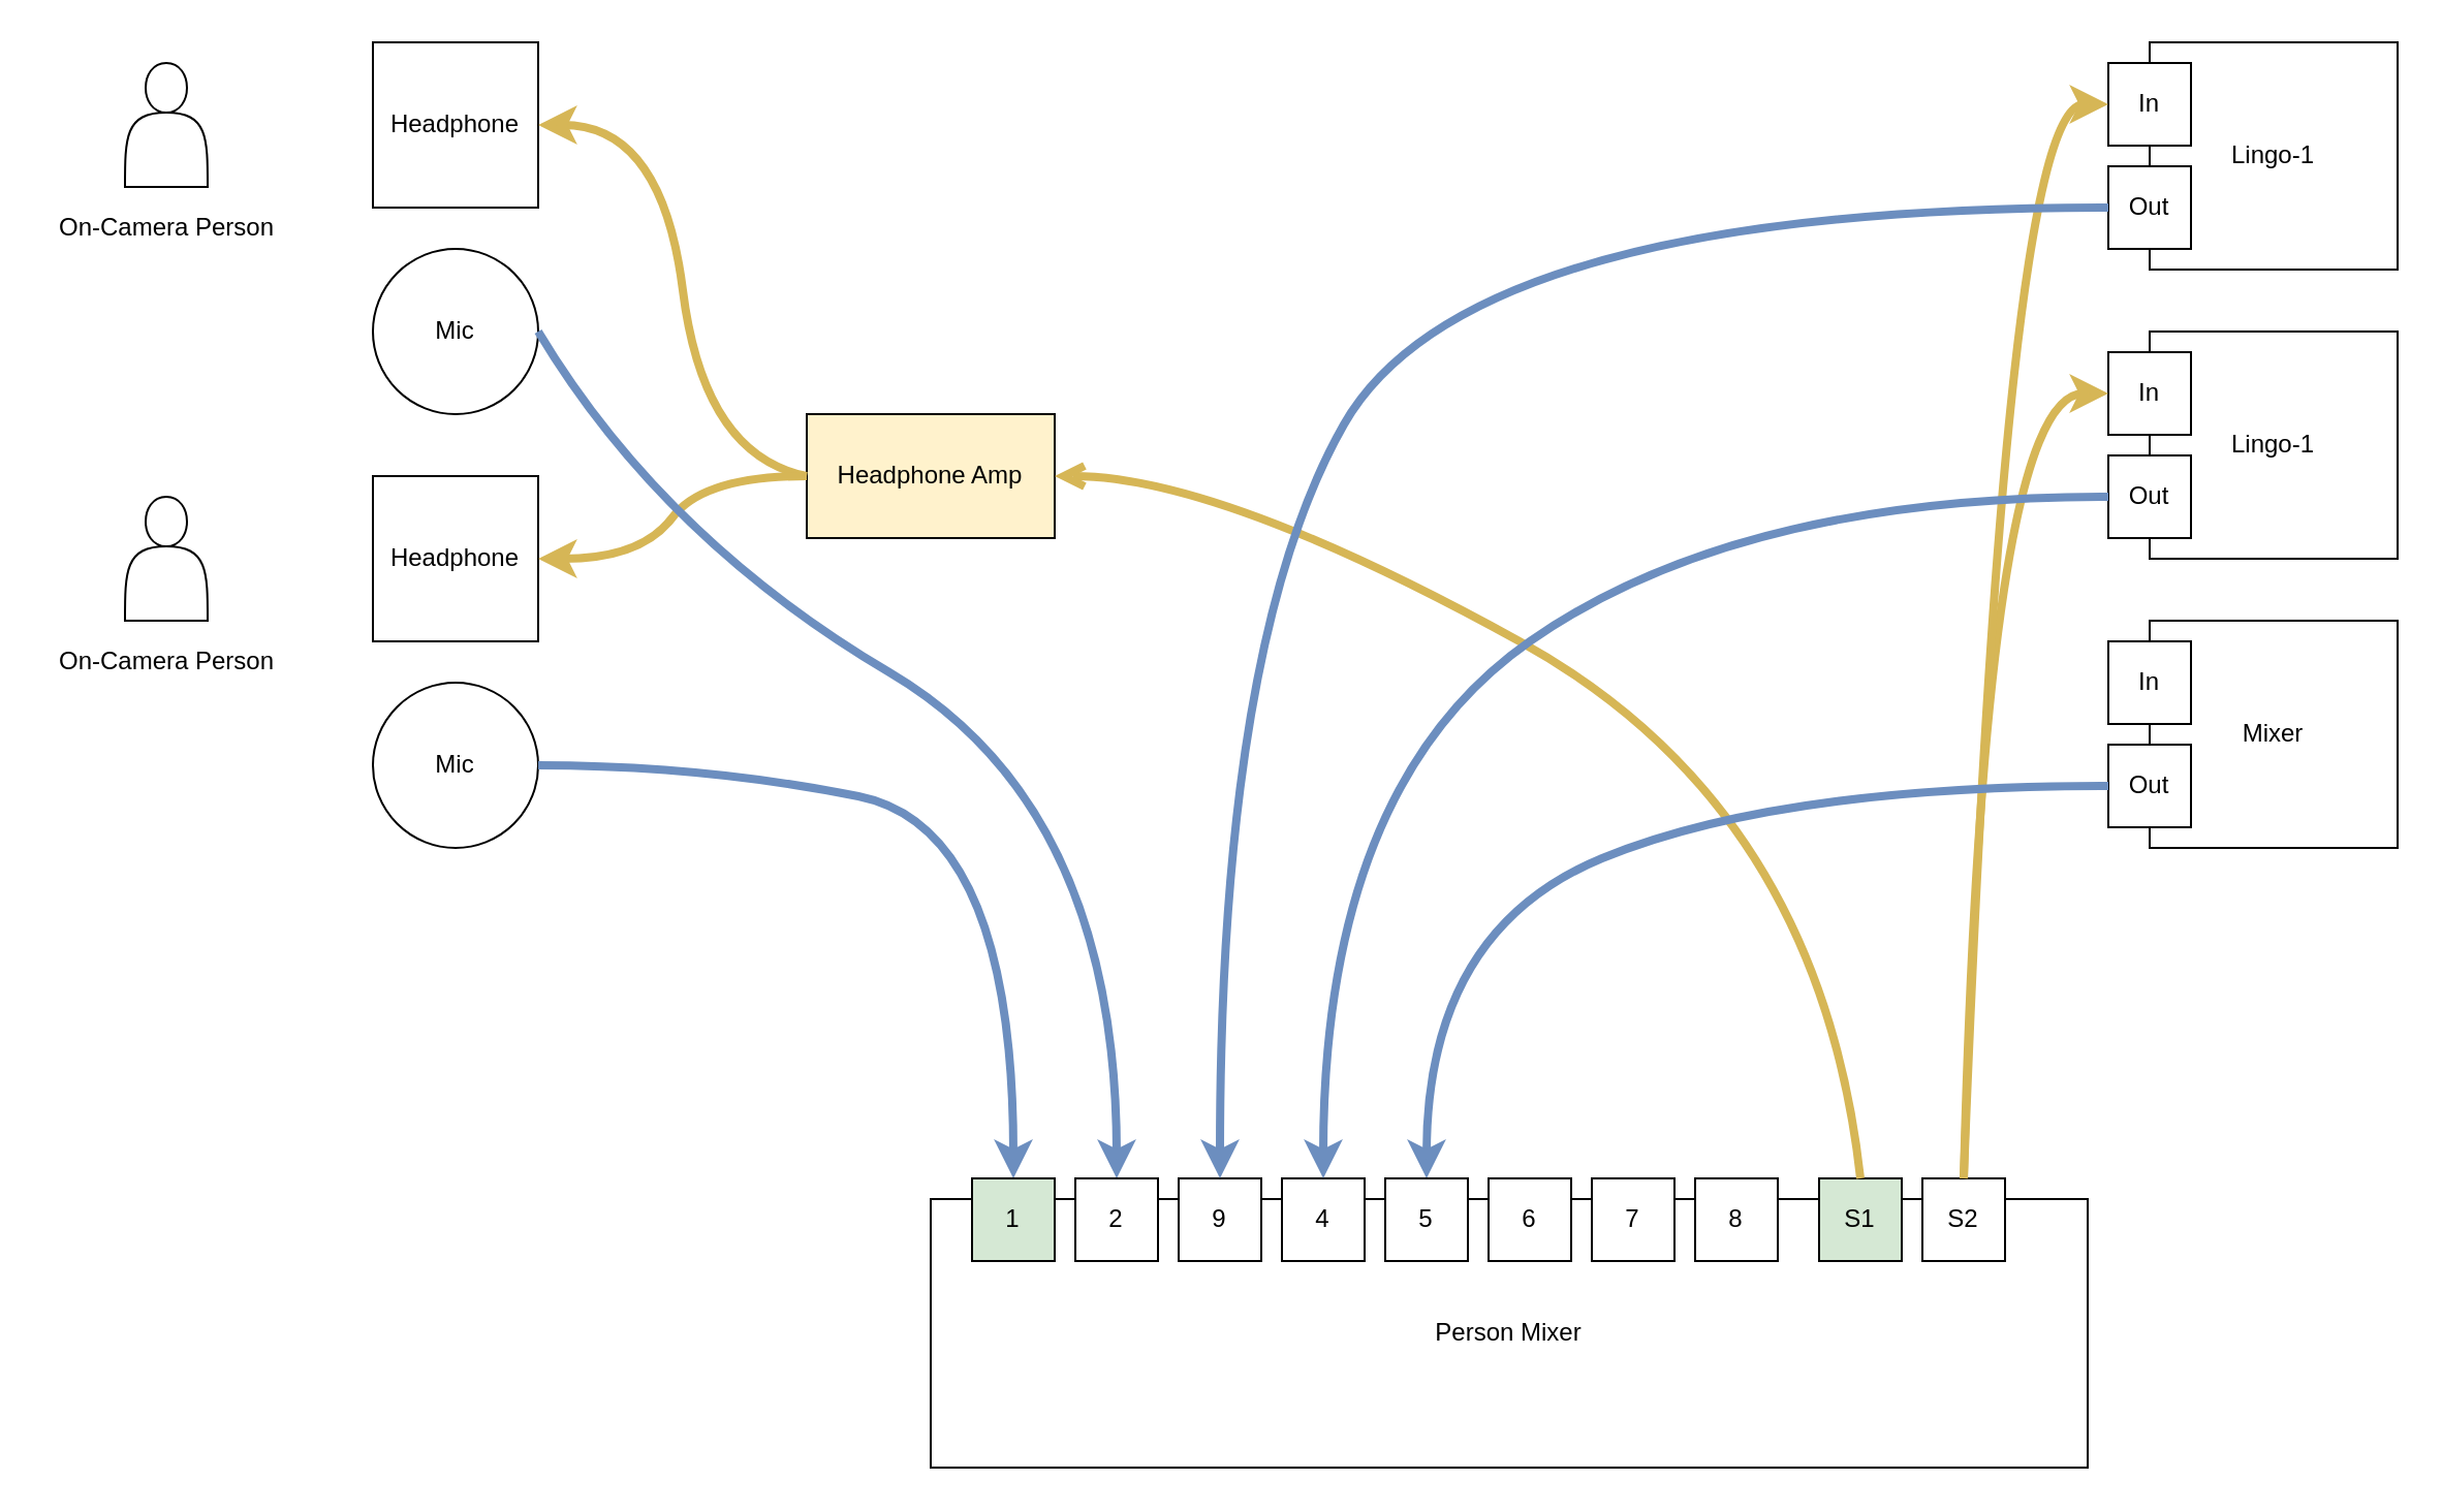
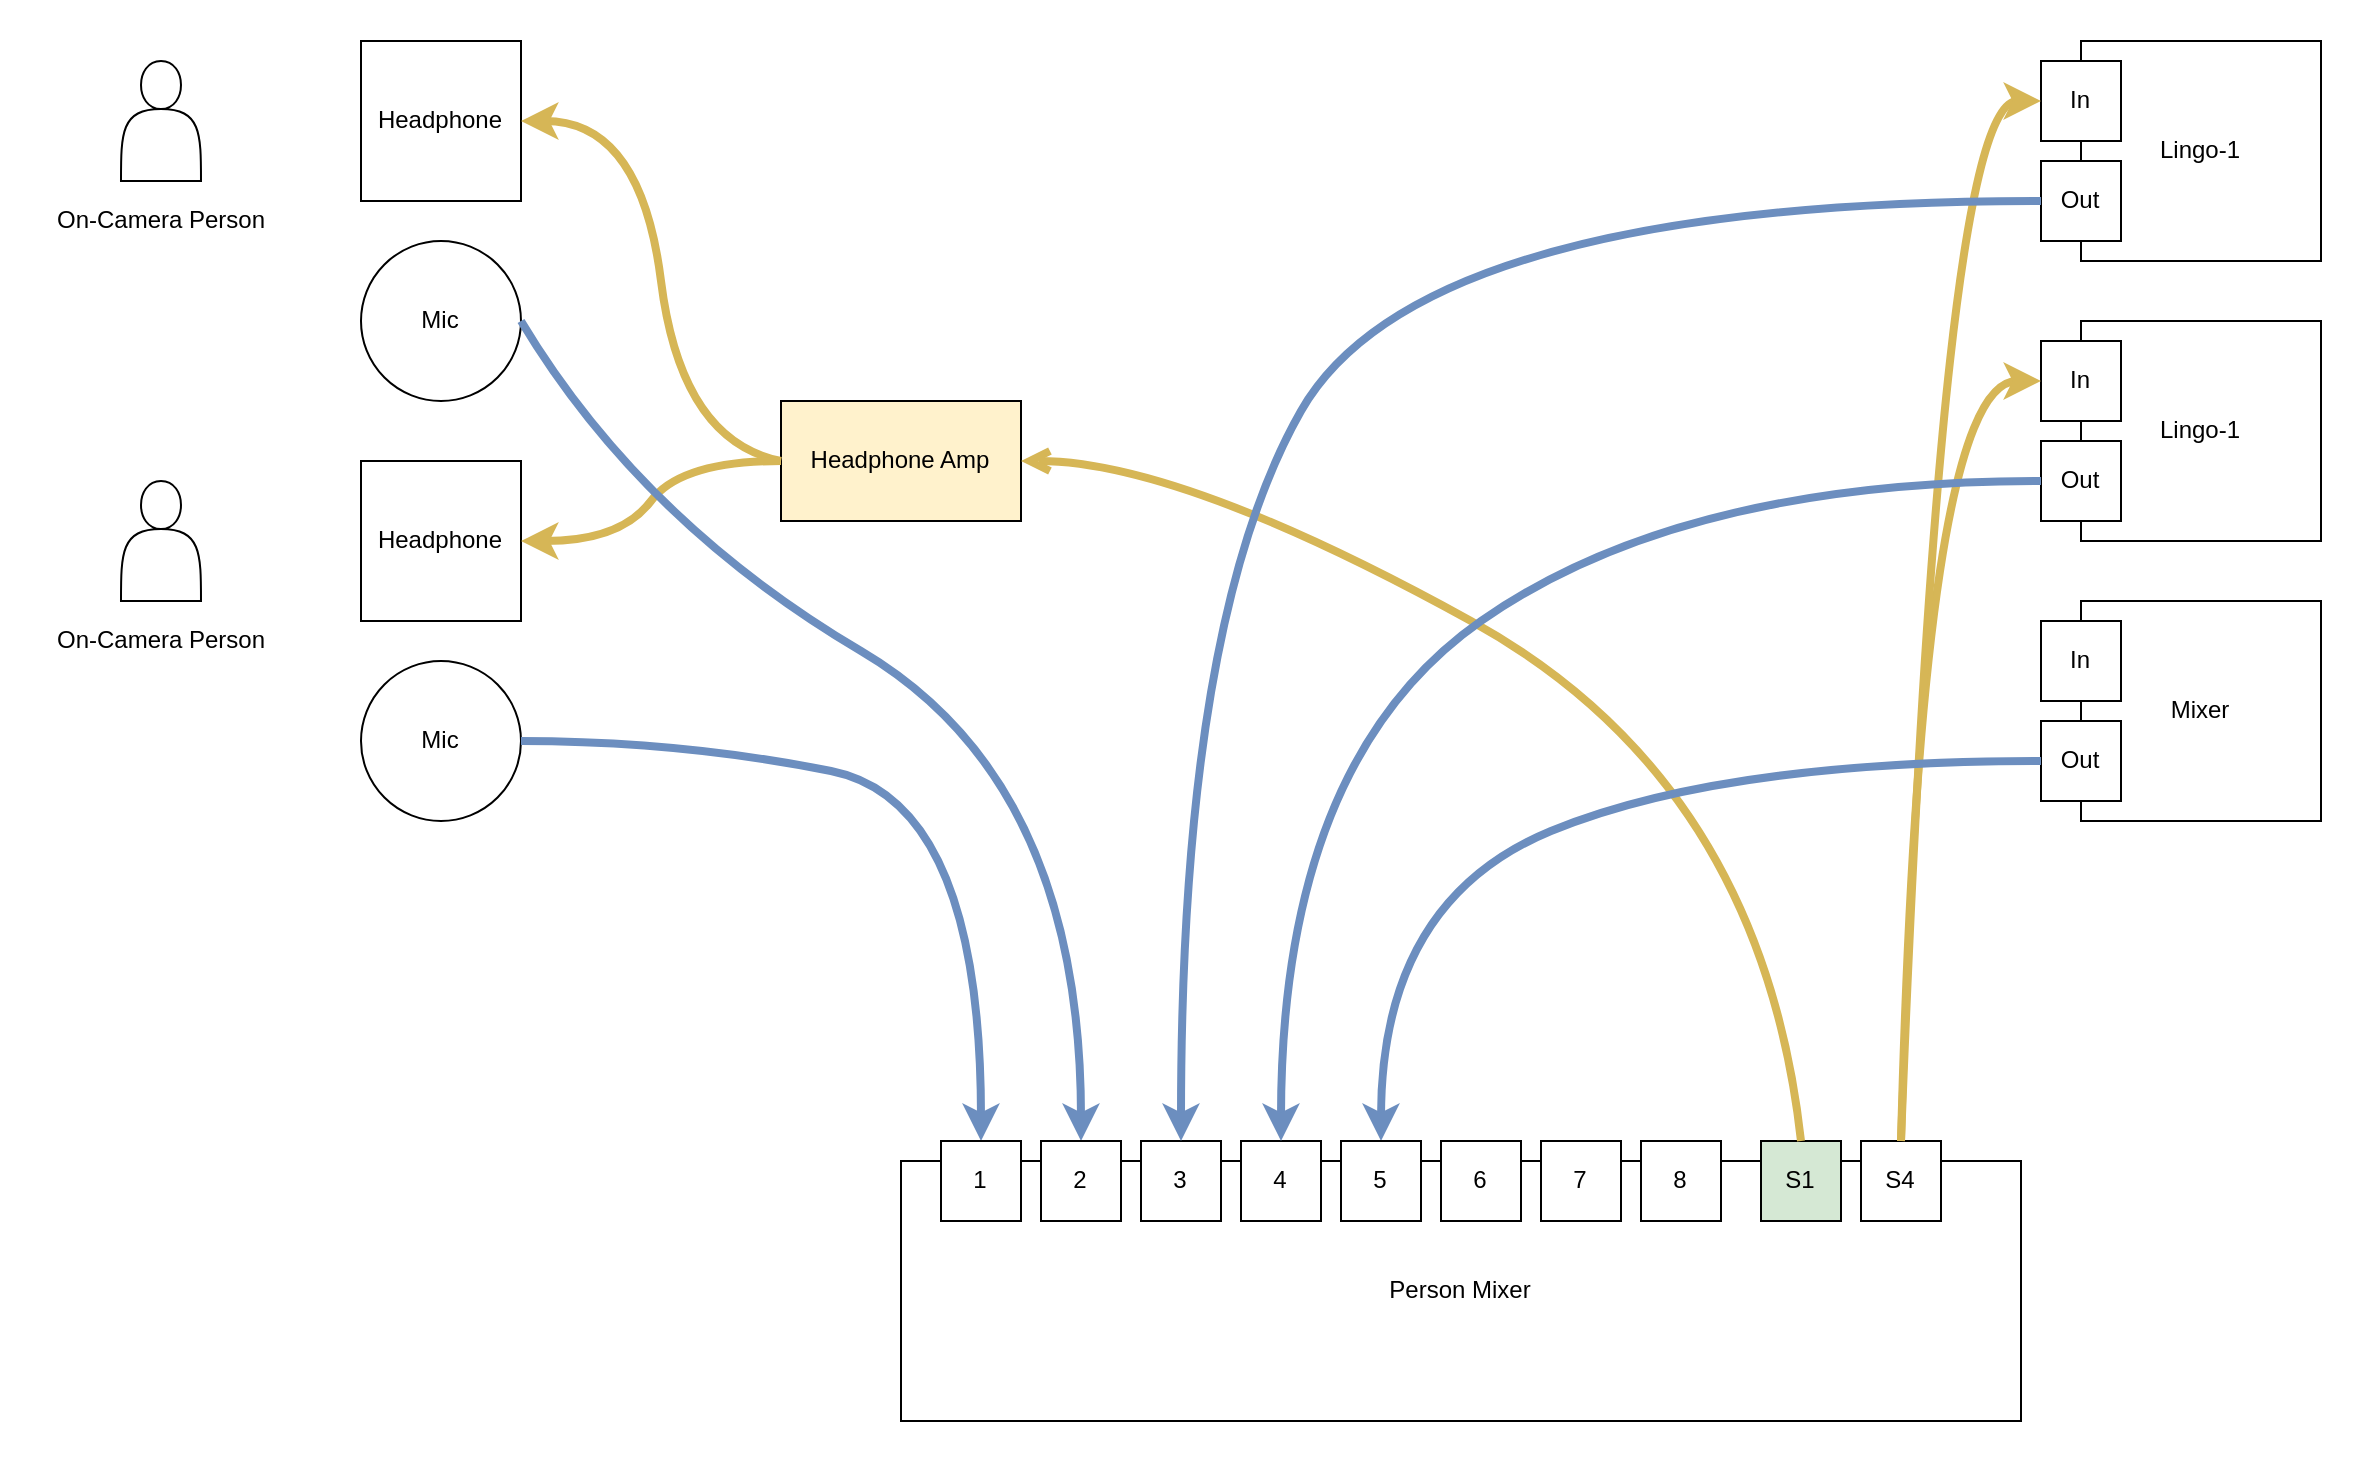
- <mxCell id="16" value="1" style="whiteSpace=wrap;html=1;aspect=fixed;fillColor=#d5e8d4;" vertex="1" parent="1"><mxGeometry x="470" y="570" width="40" height="40" as="geometry" /></mxCell>
+ <mxCell id="16" value="1" style="whiteSpace=wrap;html=1;aspect=fixed;" vertex="1" parent="1"><mxGeometry x="470" y="570" width="40" height="40" as="geometry" /></mxCell>
- <mxCell id="20" value="9" style="whiteSpace=wrap;html=1;aspect=fixed;" vertex="1" parent="1"><mxGeometry x="570" y="570" width="40" height="40" as="geometry" /></mxCell>
+ <mxCell id="20" value="3" style="whiteSpace=wrap;html=1;aspect=fixed;" vertex="1" parent="1"><mxGeometry x="570" y="570" width="40" height="40" as="geometry" /></mxCell>
- <mxCell id="22" value="S2" style="whiteSpace=wrap;html=1;aspect=fixed;" vertex="1" parent="1"><mxGeometry x="930" y="570" width="40" height="40" as="geometry" /></mxCell>
+ <mxCell id="22" value="S4" style="whiteSpace=wrap;html=1;aspect=fixed;" vertex="1" parent="1"><mxGeometry x="930" y="570" width="40" height="40" as="geometry" /></mxCell>
